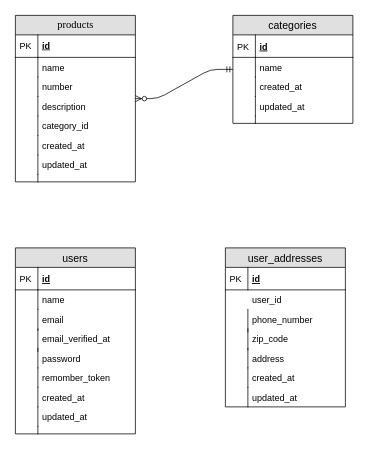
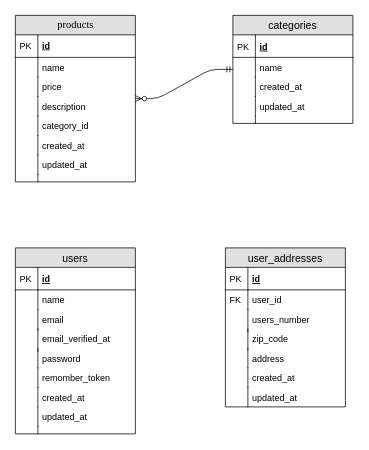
- <mxCell id="7" value="number" style="shape=partialRectangle;top=0;left=0;right=0;bottom=0;html=1;align=left;verticalAlign=top;fillColor=none;spacingLeft=34;spacingRight=4;whiteSpace=wrap;overflow=hidden;rotatable=0;points=[[0,0.5],[1,0.5]];portConstraint=eastwest;dropTarget=0;" parent="2" vertex="1"><mxGeometry y="82" width="160" height="26" as="geometry" /></mxCell>
+ <mxCell id="7" value="price" style="shape=partialRectangle;top=0;left=0;right=0;bottom=0;html=1;align=left;verticalAlign=top;fillColor=none;spacingLeft=34;spacingRight=4;whiteSpace=wrap;overflow=hidden;rotatable=0;points=[[0,0.5],[1,0.5]];portConstraint=eastwest;dropTarget=0;" parent="2" vertex="1"><mxGeometry y="82" width="160" height="26" as="geometry" /></mxCell>
+ <mxCell id="42" value="FK" style="shape=partialRectangle;top=0;left=0;bottom=0;fillColor=none;align=left;verticalAlign=top;spacingLeft=4;spacingRight=4;overflow=hidden;rotatable=0;points=[];portConstraint=eastwest;part=1;fontSize=12;" parent="41" vertex="1" connectable="0"><mxGeometry width="30" height="26" as="geometry" /></mxCell>
- <mxCell id="43" value="phone_number" style="shape=partialRectangle;top=0;left=0;right=0;bottom=0;align=left;verticalAlign=top;fillColor=none;spacingLeft=34;spacingRight=4;overflow=hidden;rotatable=0;points=[[0,0.5],[1,0.5]];portConstraint=eastwest;dropTarget=0;fontSize=12;" parent="38" vertex="1"><mxGeometry y="82" width="160" height="26" as="geometry" /></mxCell>
+ <mxCell id="43" value="users_number" style="shape=partialRectangle;top=0;left=0;right=0;bottom=0;align=left;verticalAlign=top;fillColor=none;spacingLeft=34;spacingRight=4;overflow=hidden;rotatable=0;points=[[0,0.5],[1,0.5]];portConstraint=eastwest;dropTarget=0;fontSize=12;" parent="38" vertex="1"><mxGeometry y="82" width="160" height="26" as="geometry" /></mxCell>
